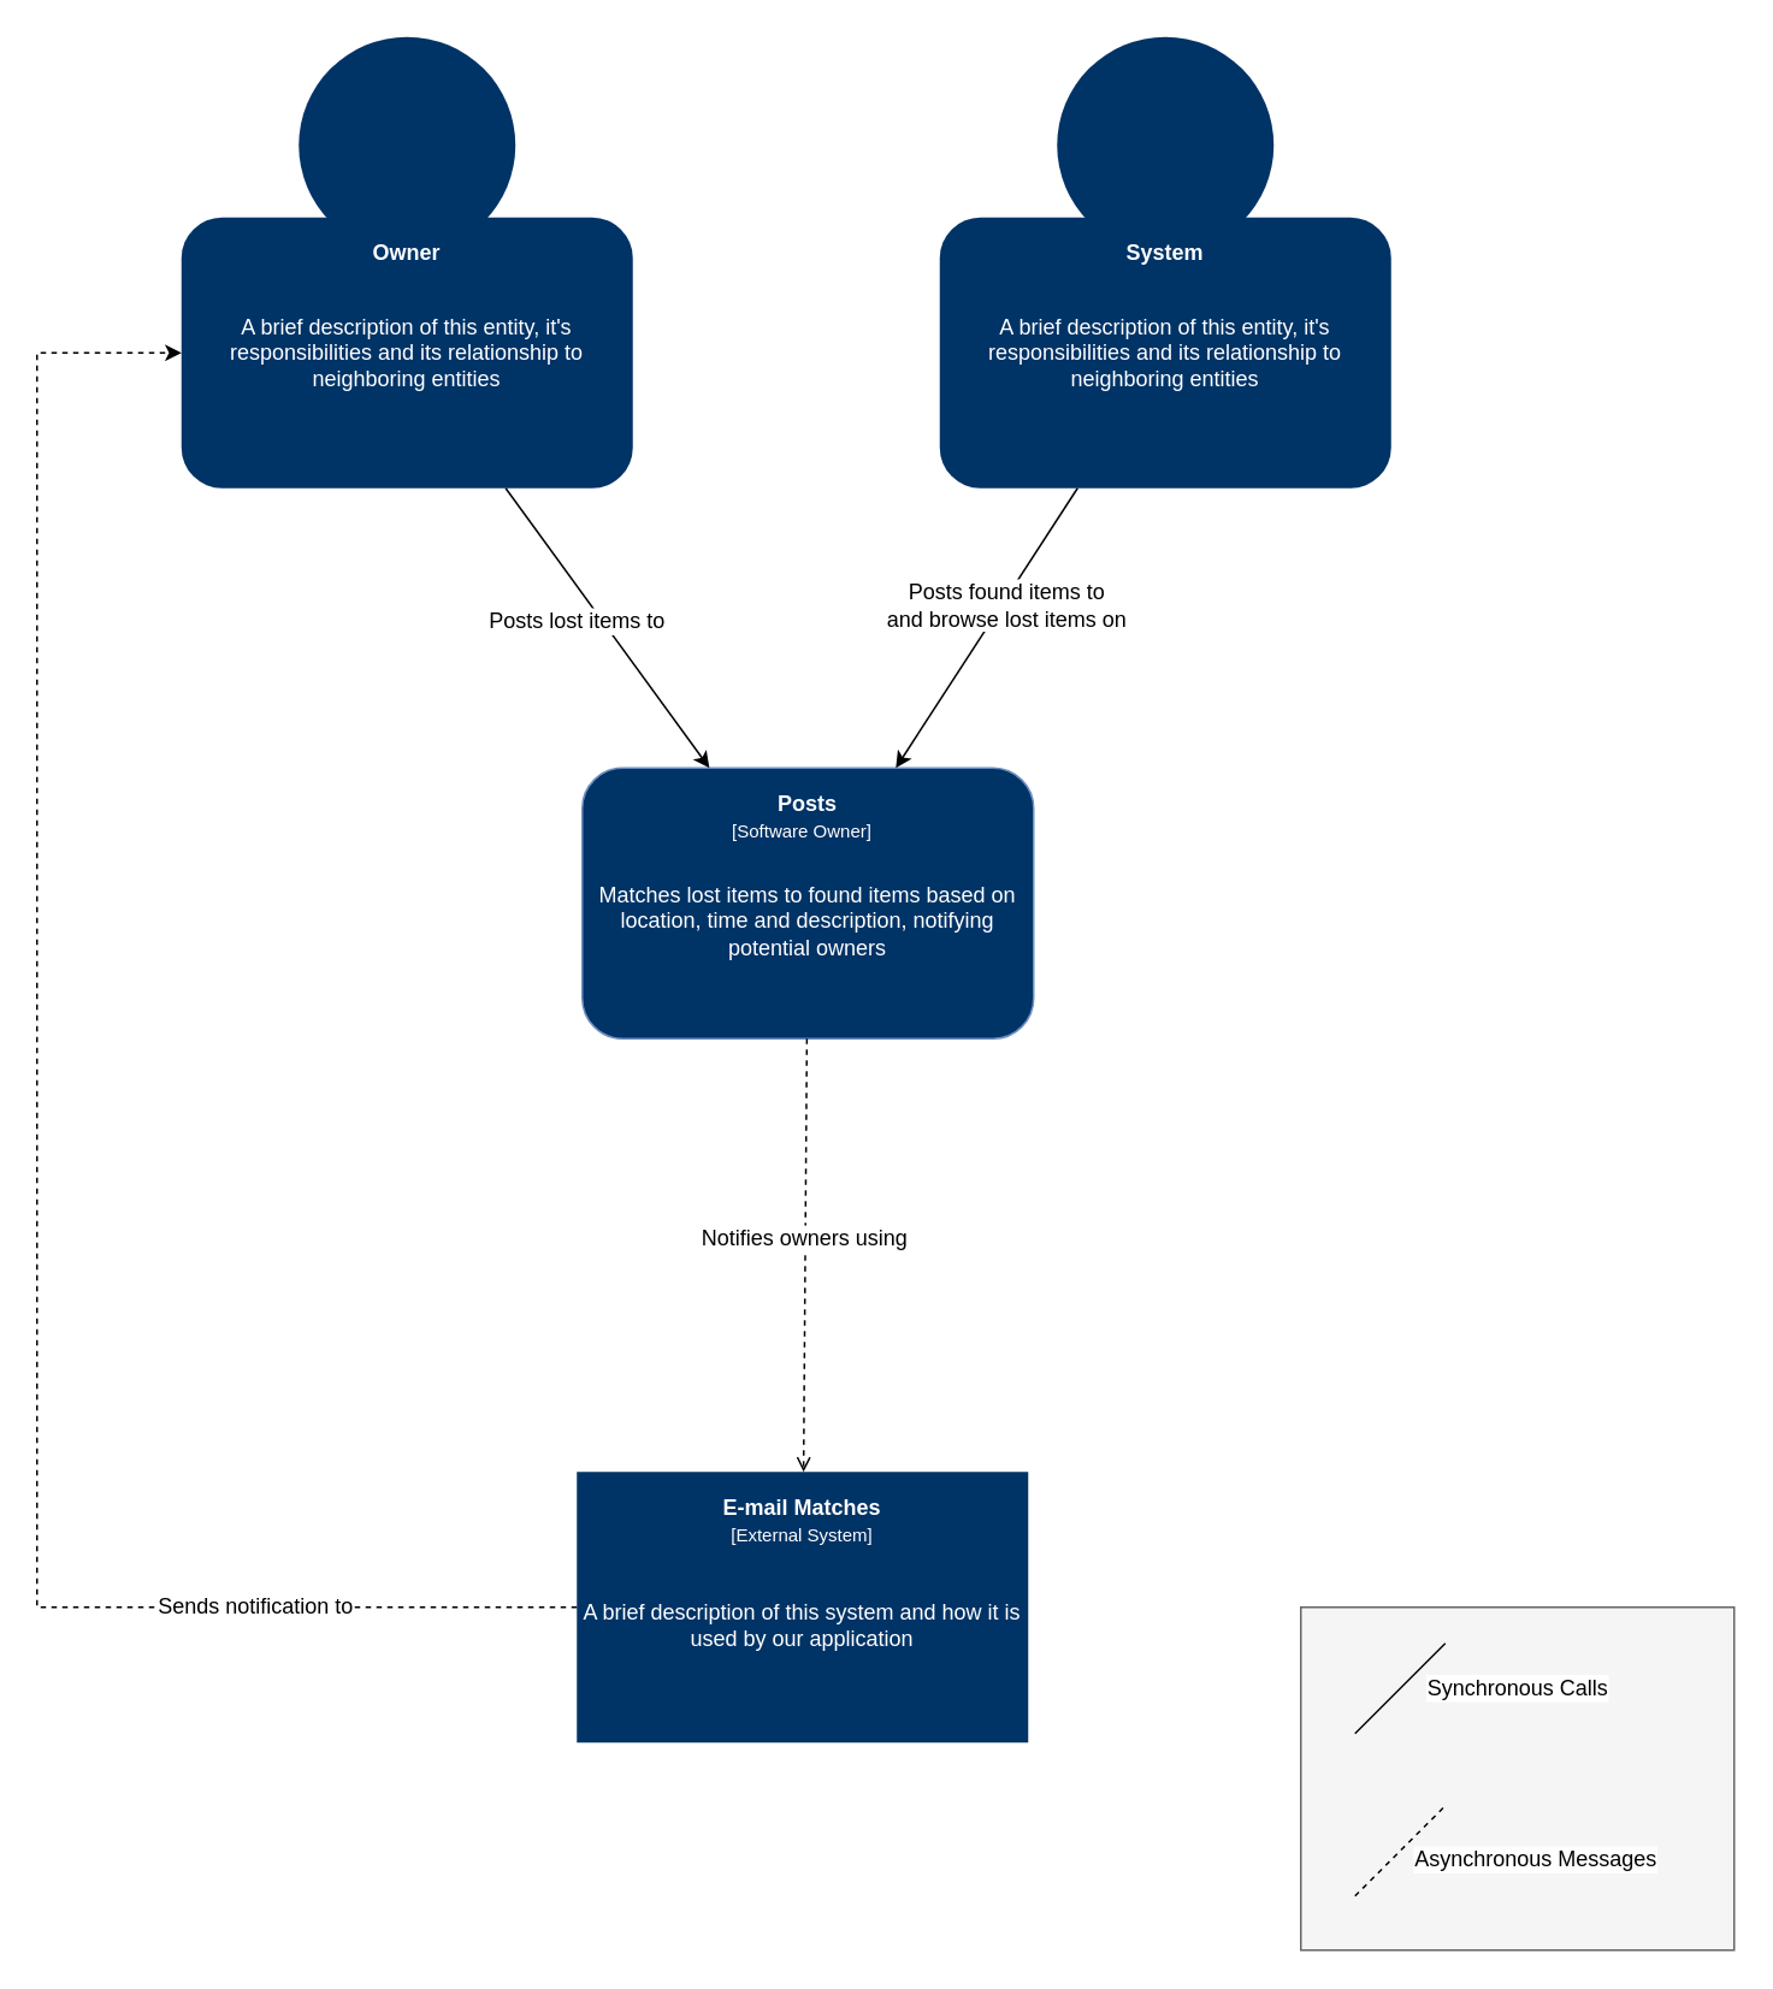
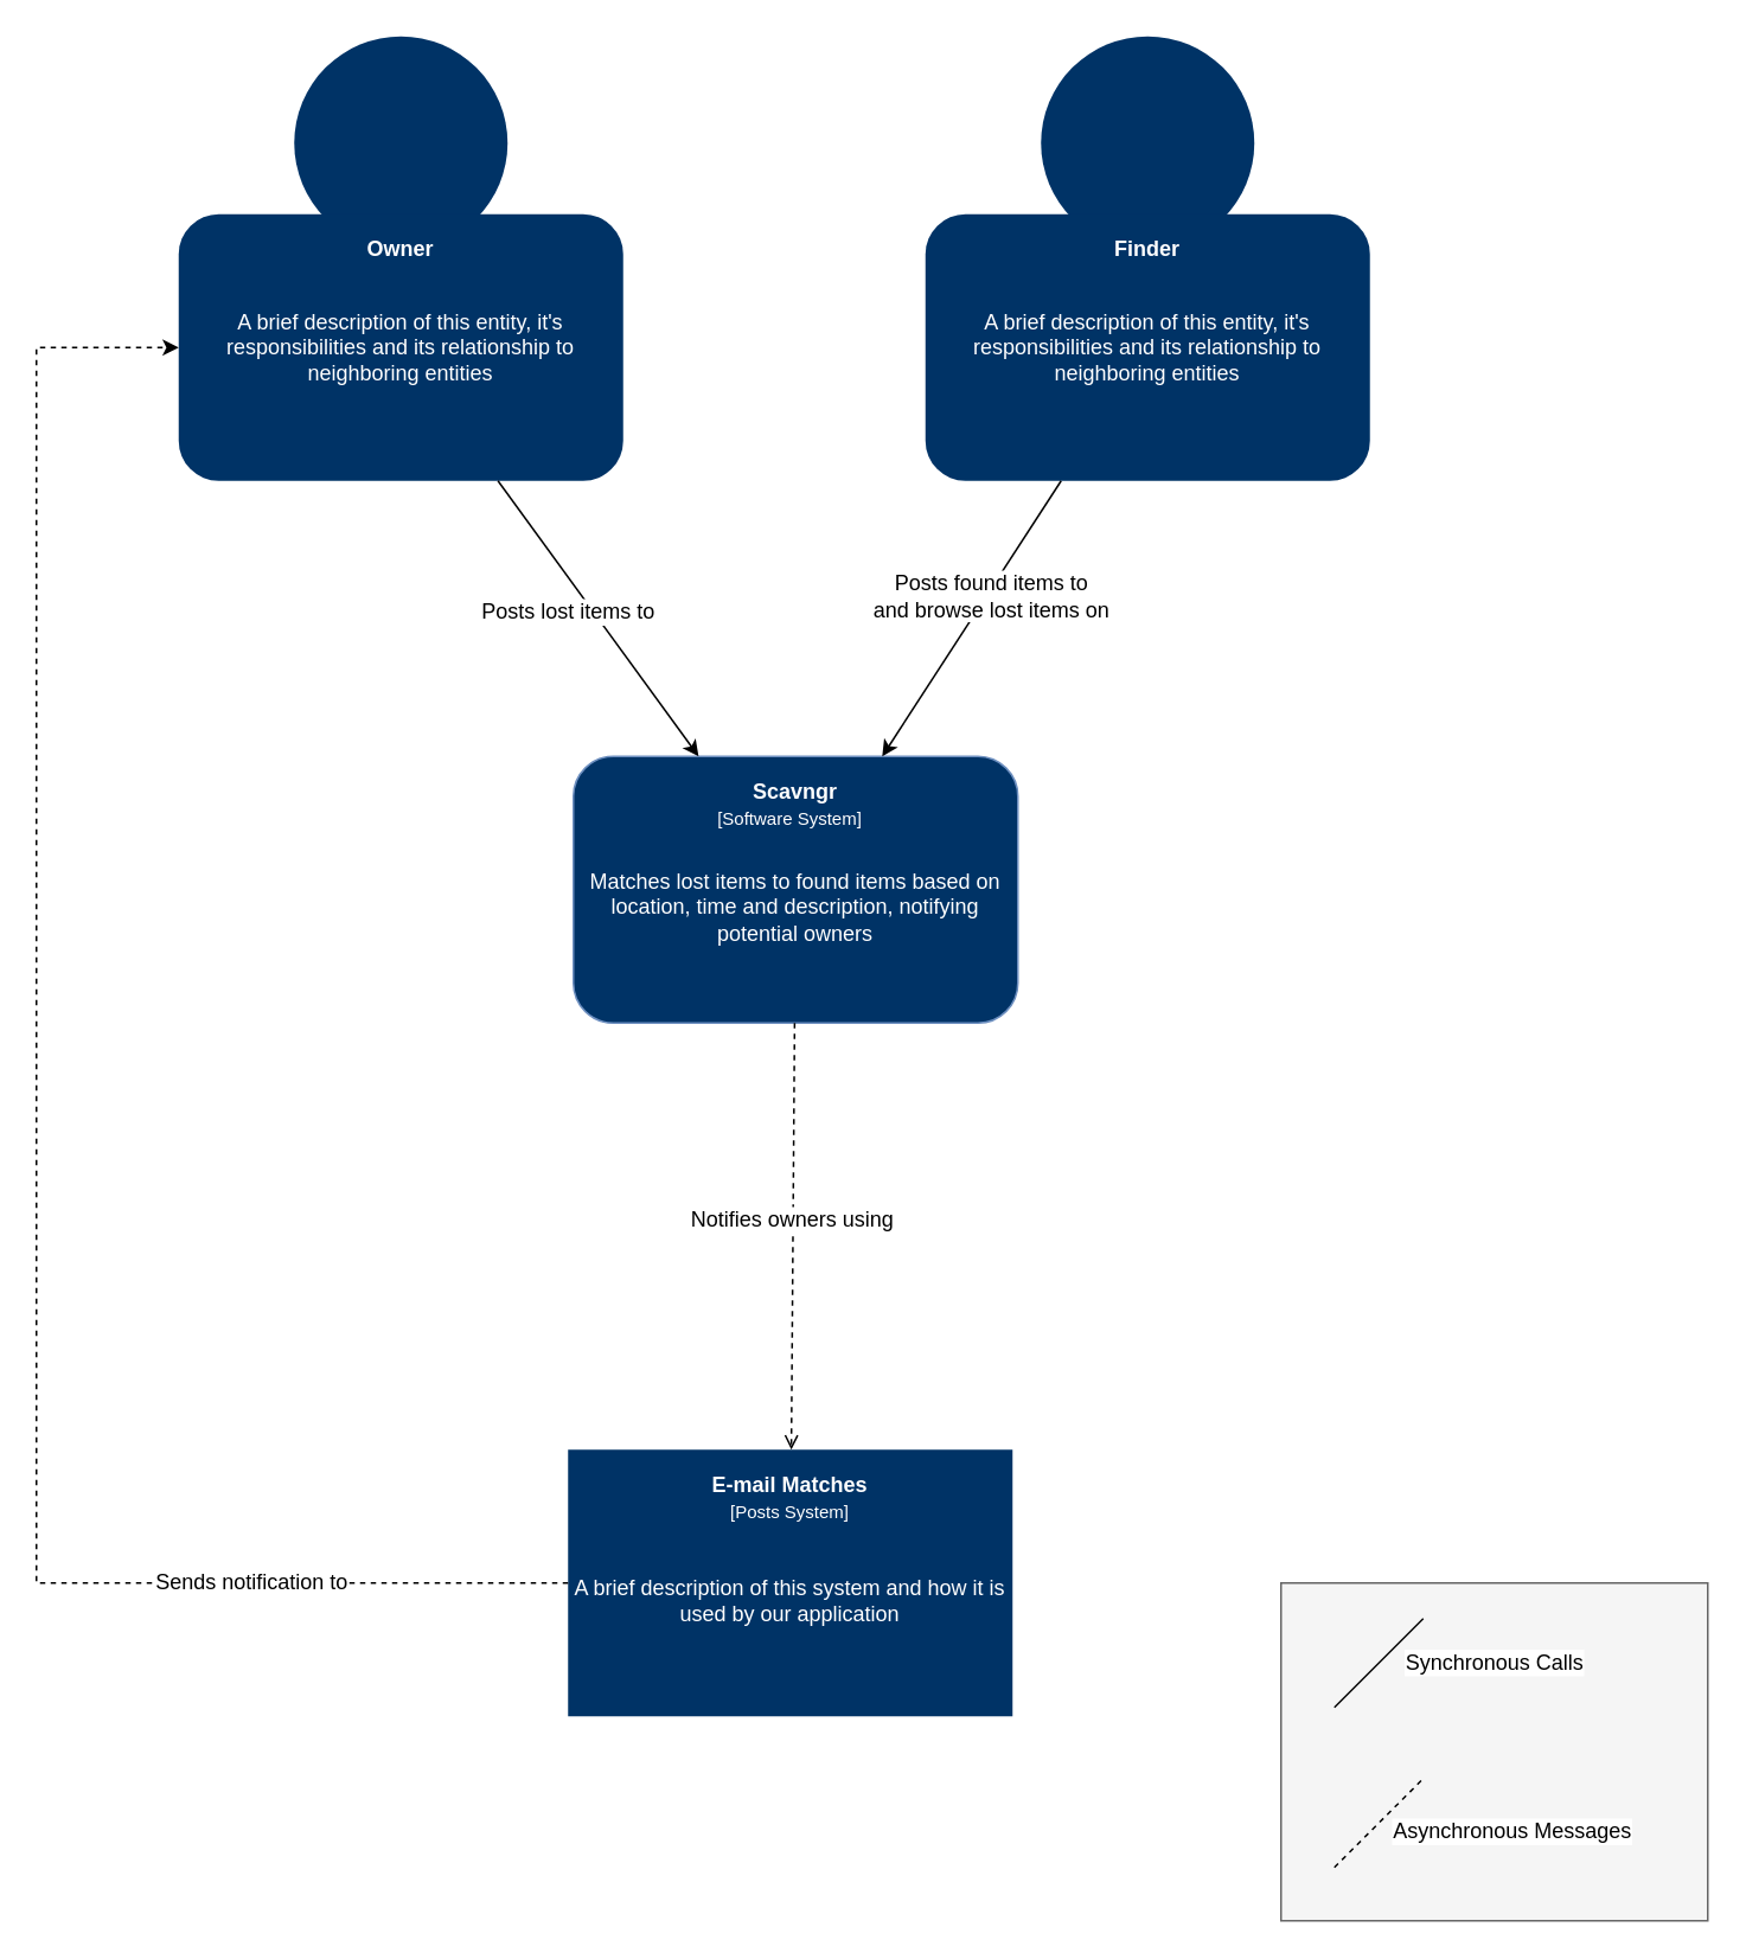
- <mxCell id="11" value="System" style="text;html=1;strokeColor=none;fillColor=none;align=center;verticalAlign=middle;whiteSpace=wrap;rounded=0;fontColor=#FFFFFF;fontStyle=1" parent="8" vertex="1"><mxGeometry x="25" y="110" width="200" height="20" as="geometry" /></mxCell>
+ <mxCell id="11" value="Finder" style="text;html=1;strokeColor=none;fillColor=none;align=center;verticalAlign=middle;whiteSpace=wrap;rounded=0;fontColor=#FFFFFF;fontStyle=1" parent="8" vertex="1"><mxGeometry x="25" y="110" width="200" height="20" as="geometry" /></mxCell>
- <mxCell id="14" value="Posts" style="text;html=1;strokeColor=none;fillColor=none;align=center;verticalAlign=middle;whiteSpace=wrap;rounded=0;fontColor=#FFFFFF;fontStyle=1" parent="12" vertex="1"><mxGeometry x="25" y="10" width="200" height="20" as="geometry" /></mxCell>
+ <mxCell id="14" value="Scavngr" style="text;html=1;strokeColor=none;fillColor=none;align=center;verticalAlign=middle;whiteSpace=wrap;rounded=0;fontColor=#FFFFFF;fontStyle=1" parent="12" vertex="1"><mxGeometry x="25" y="10" width="200" height="20" as="geometry" /></mxCell>
- <mxCell id="15" value="[Software Owner]" style="text;html=1;strokeColor=none;fillColor=none;align=center;verticalAlign=middle;whiteSpace=wrap;rounded=0;fontColor=#FFFFFF;fontSize=10;" parent="12" vertex="1"><mxGeometry x="22" y="25" width="200" height="20" as="geometry" /></mxCell>
+ <mxCell id="15" value="[Software System]" style="text;html=1;strokeColor=none;fillColor=none;align=center;verticalAlign=middle;whiteSpace=wrap;rounded=0;fontColor=#FFFFFF;fontSize=10;" parent="12" vertex="1"><mxGeometry x="22" y="25" width="200" height="20" as="geometry" /></mxCell>
- <mxCell id="20" value="[External System]" style="text;html=1;strokeColor=none;fillColor=none;align=center;verticalAlign=middle;whiteSpace=wrap;rounded=0;fontColor=#FFFFFF;fontSize=10;" parent="17" vertex="1"><mxGeometry x="25" y="24.806" width="200" height="20" as="geometry" /></mxCell>
+ <mxCell id="20" value="[Posts System]" style="text;html=1;strokeColor=none;fillColor=none;align=center;verticalAlign=middle;whiteSpace=wrap;rounded=0;fontColor=#FFFFFF;fontSize=10;" parent="17" vertex="1"><mxGeometry x="25" y="24.806" width="200" height="20" as="geometry" /></mxCell>
